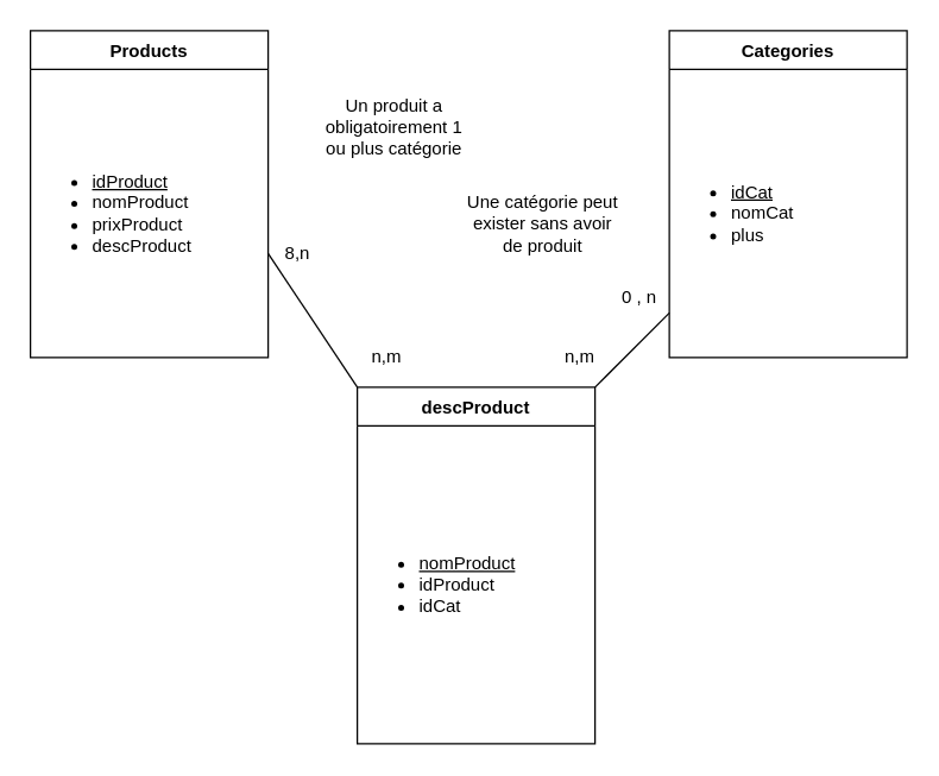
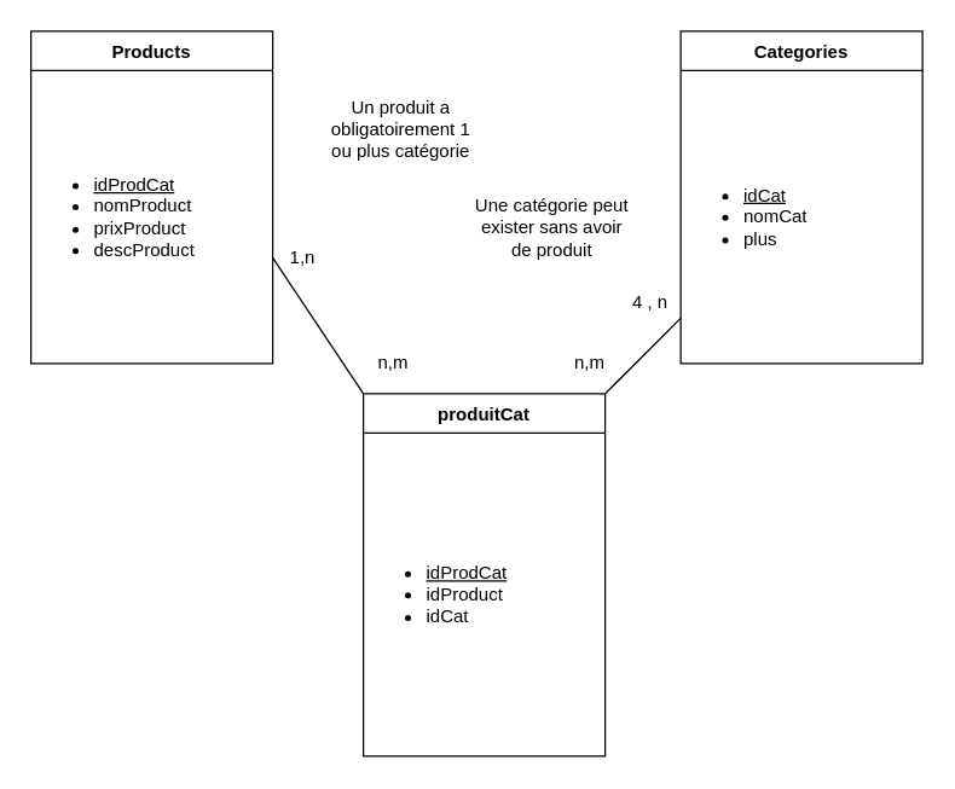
- <mxCell id="3" value="&lt;ul&gt;&lt;li&gt;&lt;u&gt;idProduct&lt;/u&gt;&lt;/li&gt;&lt;li&gt;nomProduct&lt;/li&gt;&lt;li&gt;prixProduct&lt;/li&gt;&lt;li&gt;descProduct&lt;/li&gt;&lt;/ul&gt;" style="text;html=1;strokeColor=none;fillColor=none;align=left;verticalAlign=middle;whiteSpace=wrap;rounded=0;" vertex="1" parent="2"><mxGeometry y="26" width="160" height="194" as="geometry" /></mxCell>
+ <mxCell id="3" value="&lt;ul&gt;&lt;li&gt;&lt;u&gt;idProdCat&lt;/u&gt;&lt;/li&gt;&lt;li&gt;nomProduct&lt;/li&gt;&lt;li&gt;prixProduct&lt;/li&gt;&lt;li&gt;descProduct&lt;/li&gt;&lt;/ul&gt;" style="text;html=1;strokeColor=none;fillColor=none;align=left;verticalAlign=middle;whiteSpace=wrap;rounded=0;" vertex="1" parent="2"><mxGeometry y="26" width="160" height="194" as="geometry" /></mxCell>
- <mxCell id="7" value="8,n" style="text;html=1;strokeColor=none;fillColor=none;align=center;verticalAlign=middle;whiteSpace=wrap;rounded=0;" vertex="1" parent="1"><mxGeometry x="180" y="160" width="40" height="20" as="geometry" /></mxCell>
+ <mxCell id="7" value="1,n" style="text;html=1;strokeColor=none;fillColor=none;align=center;verticalAlign=middle;whiteSpace=wrap;rounded=0;" vertex="1" parent="1"><mxGeometry x="180" y="160" width="40" height="20" as="geometry" /></mxCell>
- <mxCell id="6" value="0 , n" style="text;html=1;strokeColor=none;fillColor=none;align=center;verticalAlign=middle;whiteSpace=wrap;rounded=0;" vertex="1" parent="1"><mxGeometry x="410" y="190" width="40" height="20" as="geometry" /></mxCell>
+ <mxCell id="6" value="4 , n" style="text;html=1;strokeColor=none;fillColor=none;align=center;verticalAlign=middle;whiteSpace=wrap;rounded=0;" vertex="1" parent="1"><mxGeometry x="410" y="190" width="40" height="20" as="geometry" /></mxCell>
- <mxCell id="8" value="descProduct" style="swimlane;fontStyle=1;childLayout=stackLayout;horizontal=1;startSize=26;horizontalStack=0;resizeParent=1;resizeLast=0;collapsible=1;marginBottom=0;rounded=0;shadow=0;strokeWidth=1;" vertex="1" parent="1"><mxGeometry x="240" y="260" width="160" height="240" as="geometry"><mxRectangle x="20" y="80" width="160" height="26" as="alternateBounds" /></mxGeometry></mxCell>
+ <mxCell id="8" value="produitCat" style="swimlane;fontStyle=1;childLayout=stackLayout;horizontal=1;startSize=26;horizontalStack=0;resizeParent=1;resizeLast=0;collapsible=1;marginBottom=0;rounded=0;shadow=0;strokeWidth=1;" vertex="1" parent="1"><mxGeometry x="240" y="260" width="160" height="240" as="geometry"><mxRectangle x="20" y="80" width="160" height="26" as="alternateBounds" /></mxGeometry></mxCell>
- <mxCell id="9" value="&lt;ul&gt;&lt;li&gt;&lt;u&gt;nomProduct&lt;/u&gt;&lt;/li&gt;&lt;li&gt;idProduct&lt;/li&gt;&lt;li&gt;idCat&lt;/li&gt;&lt;/ul&gt;" style="text;html=1;strokeColor=none;fillColor=none;align=left;verticalAlign=middle;whiteSpace=wrap;rounded=0;" vertex="1" parent="8"><mxGeometry y="26" width="160" height="214" as="geometry" /></mxCell>
+ <mxCell id="9" value="&lt;ul&gt;&lt;li&gt;&lt;u&gt;idProdCat&lt;/u&gt;&lt;/li&gt;&lt;li&gt;idProduct&lt;/li&gt;&lt;li&gt;idCat&lt;/li&gt;&lt;/ul&gt;" style="text;html=1;strokeColor=none;fillColor=none;align=left;verticalAlign=middle;whiteSpace=wrap;rounded=0;" vertex="1" parent="8"><mxGeometry y="26" width="160" height="214" as="geometry" /></mxCell>
